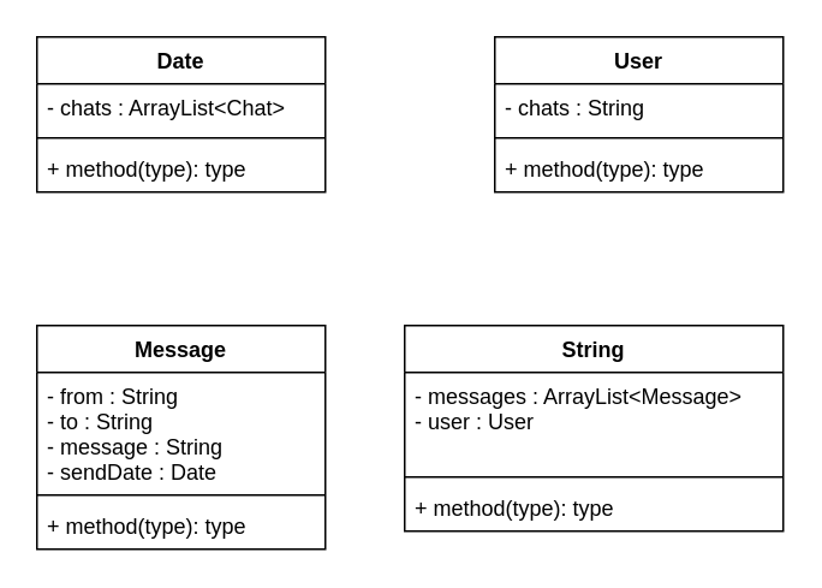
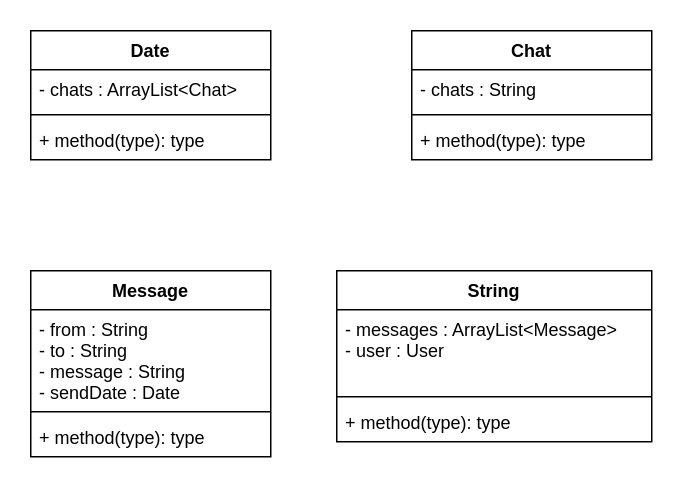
- <mxCell id="14" value="User" style="swimlane;fontStyle=1;align=center;verticalAlign=top;childLayout=stackLayout;horizontal=1;startSize=26;horizontalStack=0;resizeParent=1;resizeParentMax=0;resizeLast=0;collapsible=1;marginBottom=0;" vertex="1" parent="1"><mxGeometry x="274" y="20" width="160" height="86" as="geometry" /></mxCell>
+ <mxCell id="14" value="Chat" style="swimlane;fontStyle=1;align=center;verticalAlign=top;childLayout=stackLayout;horizontal=1;startSize=26;horizontalStack=0;resizeParent=1;resizeParentMax=0;resizeLast=0;collapsible=1;marginBottom=0;" vertex="1" parent="1"><mxGeometry x="274" y="20" width="160" height="86" as="geometry" /></mxCell>
